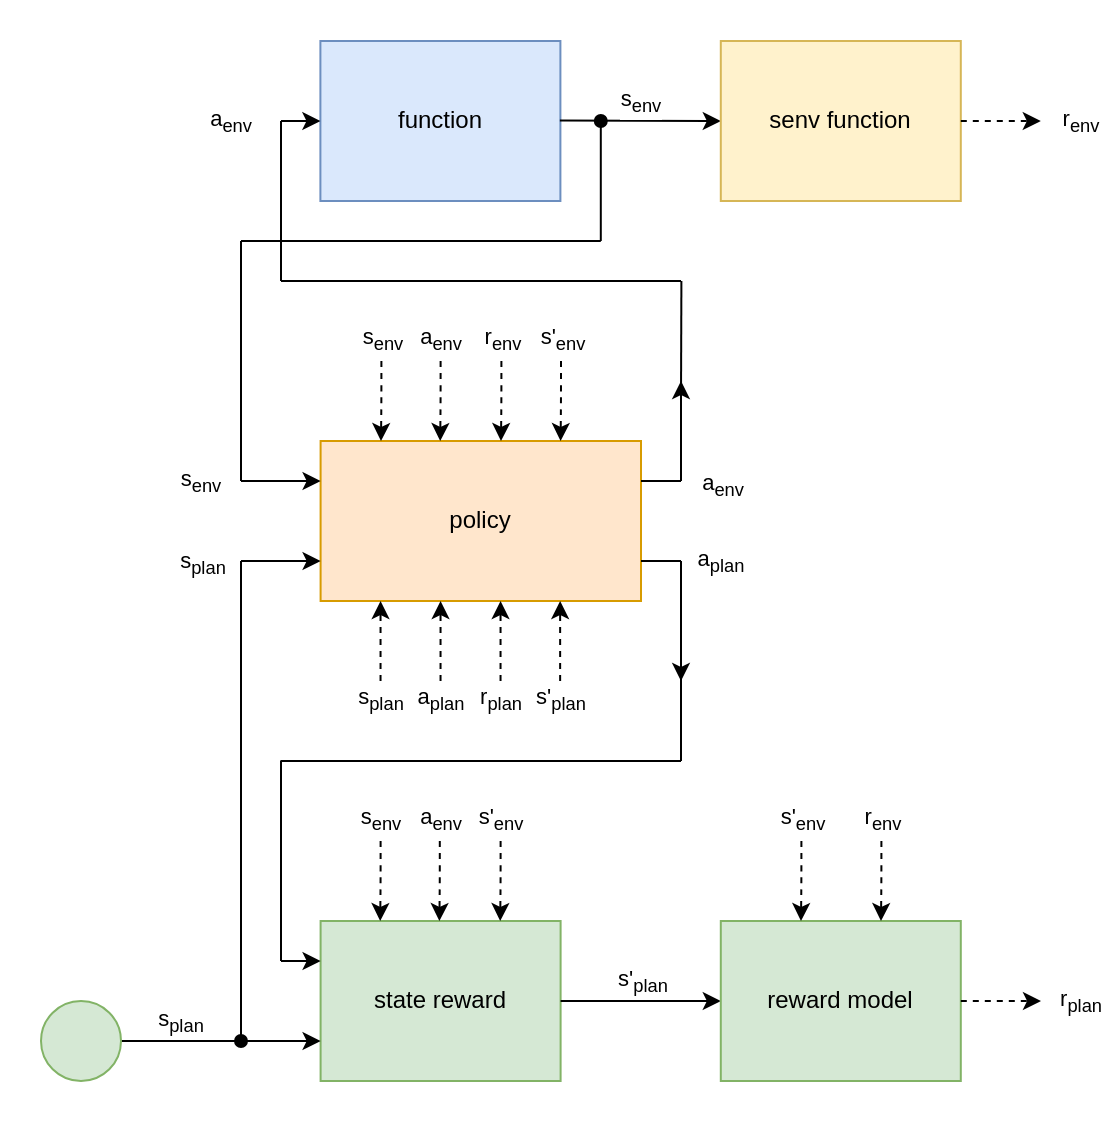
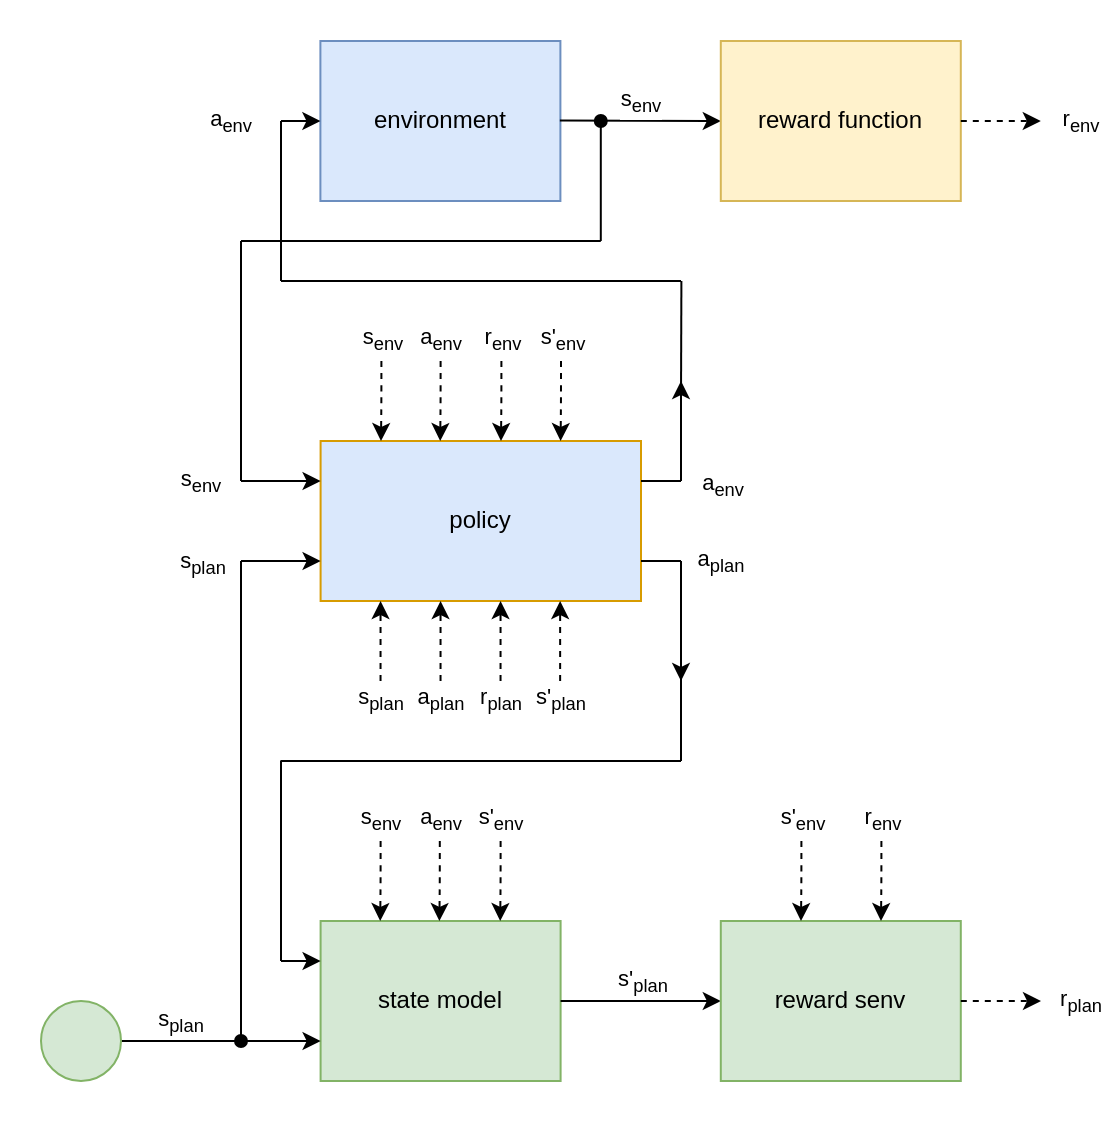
- <mxCell id="3" value="function" style="rounded=0;whiteSpace=wrap;html=1;fillColor=#dae8fc;strokeColor=#6c8ebf;" vertex="1" parent="1"><mxGeometry x="159.7" y="20" width="120" height="80" as="geometry" /></mxCell>
+ <mxCell id="3" value="environment" style="rounded=0;whiteSpace=wrap;html=1;fillColor=#dae8fc;strokeColor=#6c8ebf;" vertex="1" parent="1"><mxGeometry x="159.7" y="20" width="120" height="80" as="geometry" /></mxCell>
- <mxCell id="25" value="senv function" style="rounded=0;whiteSpace=wrap;html=1;fillColor=#fff2cc;strokeColor=#d6b656;" vertex="1" parent="1"><mxGeometry x="359.9" y="20" width="120" height="80" as="geometry" /></mxCell>
+ <mxCell id="25" value="reward function" style="rounded=0;whiteSpace=wrap;html=1;fillColor=#fff2cc;strokeColor=#d6b656;" vertex="1" parent="1"><mxGeometry x="359.9" y="20" width="120" height="80" as="geometry" /></mxCell>
- <mxCell id="2" value="&lt;div&gt;policy&lt;/div&gt;" style="rounded=0;whiteSpace=wrap;html=1;fillColor=#ffe6cc;strokeColor=#d79b00;" vertex="1" parent="1"><mxGeometry x="159.8" y="220" width="160.2" height="80" as="geometry" /></mxCell>
+ <mxCell id="2" value="&lt;div&gt;policy&lt;/div&gt;" style="rounded=0;whiteSpace=wrap;html=1;fillColor=#dae8fc;strokeColor=#d79b00;" vertex="1" parent="1"><mxGeometry x="159.8" y="220" width="160.2" height="80" as="geometry" /></mxCell>
- <mxCell id="12" value="state reward" style="rounded=0;whiteSpace=wrap;html=1;strokeColor=#82b366;fillColor=#d5e8d4;" vertex="1" parent="1"><mxGeometry x="159.8" y="460" width="120" height="80" as="geometry" /></mxCell>
+ <mxCell id="12" value="state model" style="rounded=0;whiteSpace=wrap;html=1;strokeColor=#82b366;fillColor=#d5e8d4;" vertex="1" parent="1"><mxGeometry x="159.8" y="460" width="120" height="80" as="geometry" /></mxCell>
- <mxCell id="18" value="reward model" style="rounded=0;whiteSpace=wrap;html=1;strokeColor=#82b366;fillColor=#d5e8d4;" vertex="1" parent="1"><mxGeometry x="359.9" y="460" width="120" height="80" as="geometry" /></mxCell>
+ <mxCell id="18" value="reward senv" style="rounded=0;whiteSpace=wrap;html=1;strokeColor=#82b366;fillColor=#d5e8d4;" vertex="1" parent="1"><mxGeometry x="359.9" y="460" width="120" height="80" as="geometry" /></mxCell>
